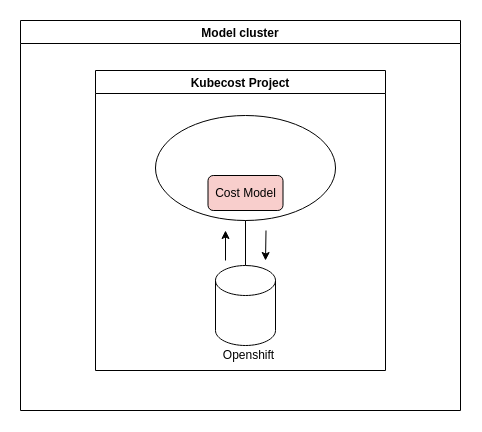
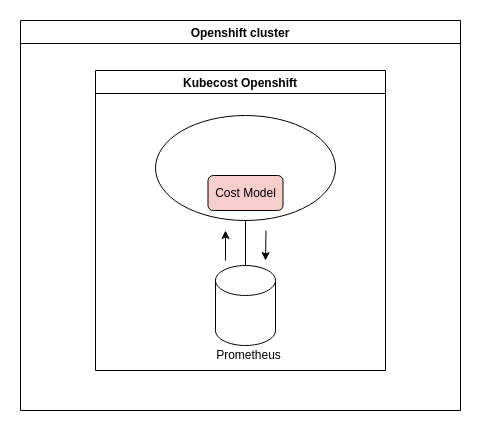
- <mxCell id="2" value="Model cluster" style="swimlane;" vertex="1" parent="1"><mxGeometry x="20" y="20" width="440" height="390" as="geometry" /></mxCell>
+ <mxCell id="2" value="Openshift cluster" style="swimlane;" vertex="1" parent="1"><mxGeometry x="20" y="20" width="440" height="390" as="geometry" /></mxCell>
- <mxCell id="3" value="Kubecost Project" style="swimlane;" vertex="1" parent="2"><mxGeometry x="75" y="50" width="290" height="300" as="geometry" /></mxCell>
+ <mxCell id="3" value="Kubecost Openshift" style="swimlane;" vertex="1" parent="2"><mxGeometry x="75" y="50" width="290" height="300" as="geometry" /></mxCell>
- <mxCell id="8" value="Openshift" style="text;html=1;align=center;verticalAlign=middle;resizable=0;points=[];autosize=1;strokeColor=none;fillColor=none;" vertex="1" parent="3"><mxGeometry x="112.5" y="275" width="80" height="20" as="geometry" /></mxCell>
+ <mxCell id="8" value="Prometheus" style="text;html=1;align=center;verticalAlign=middle;resizable=0;points=[];autosize=1;strokeColor=none;fillColor=none;" vertex="1" parent="3"><mxGeometry x="112.5" y="275" width="80" height="20" as="geometry" /></mxCell>
